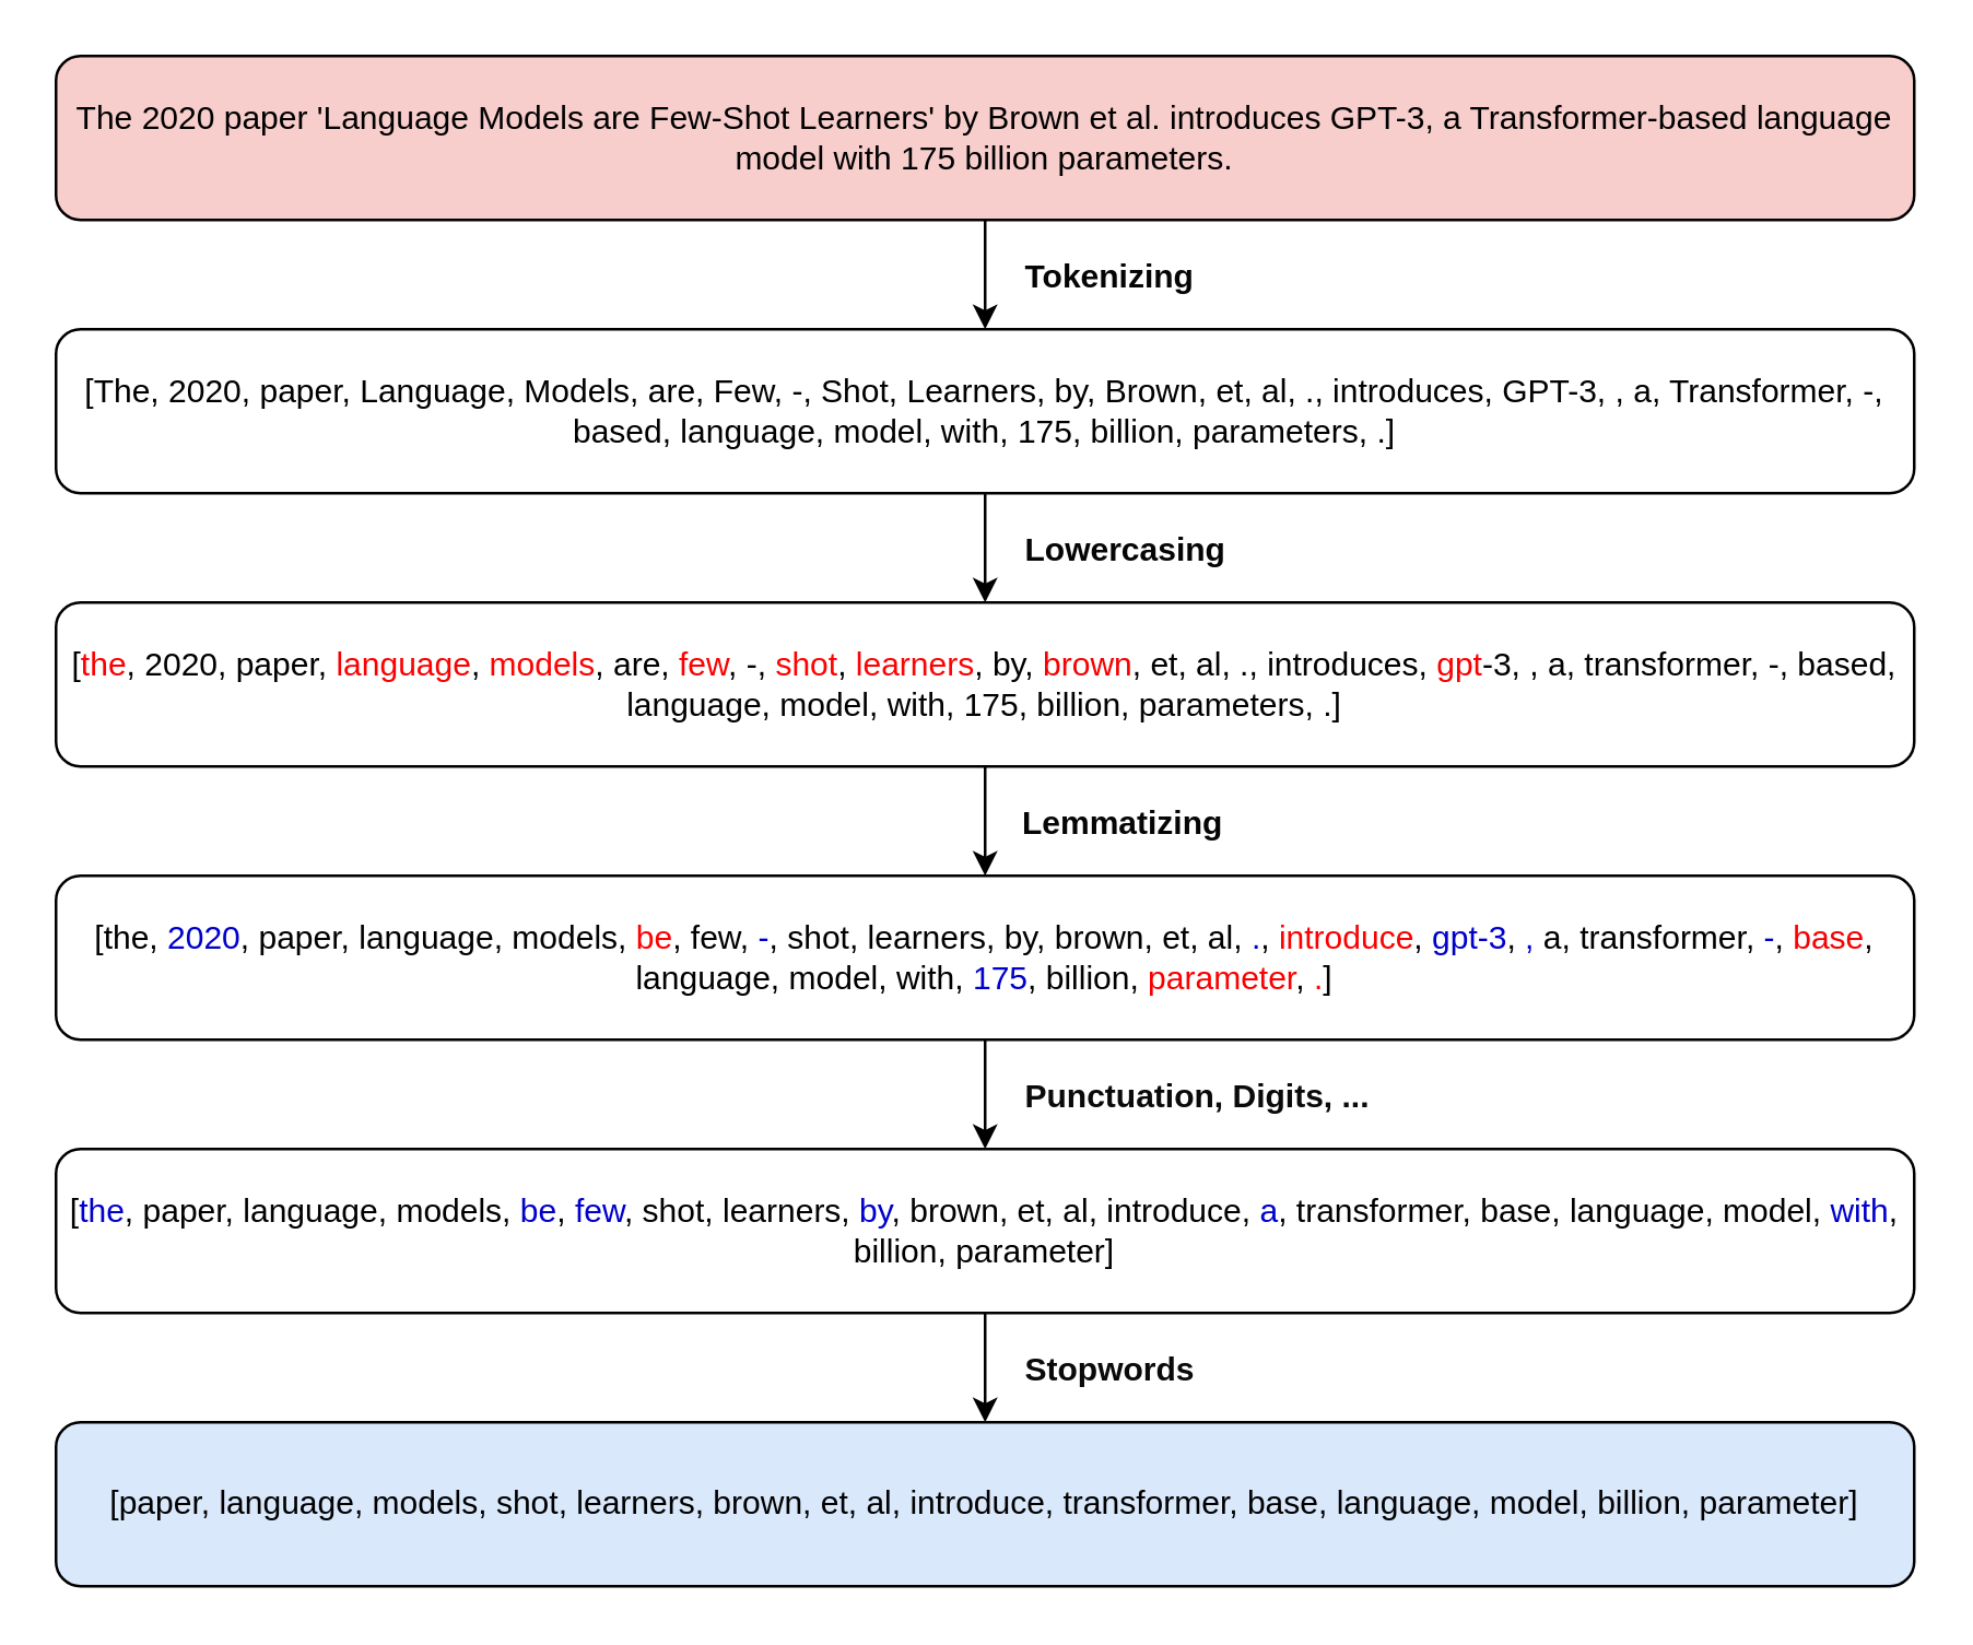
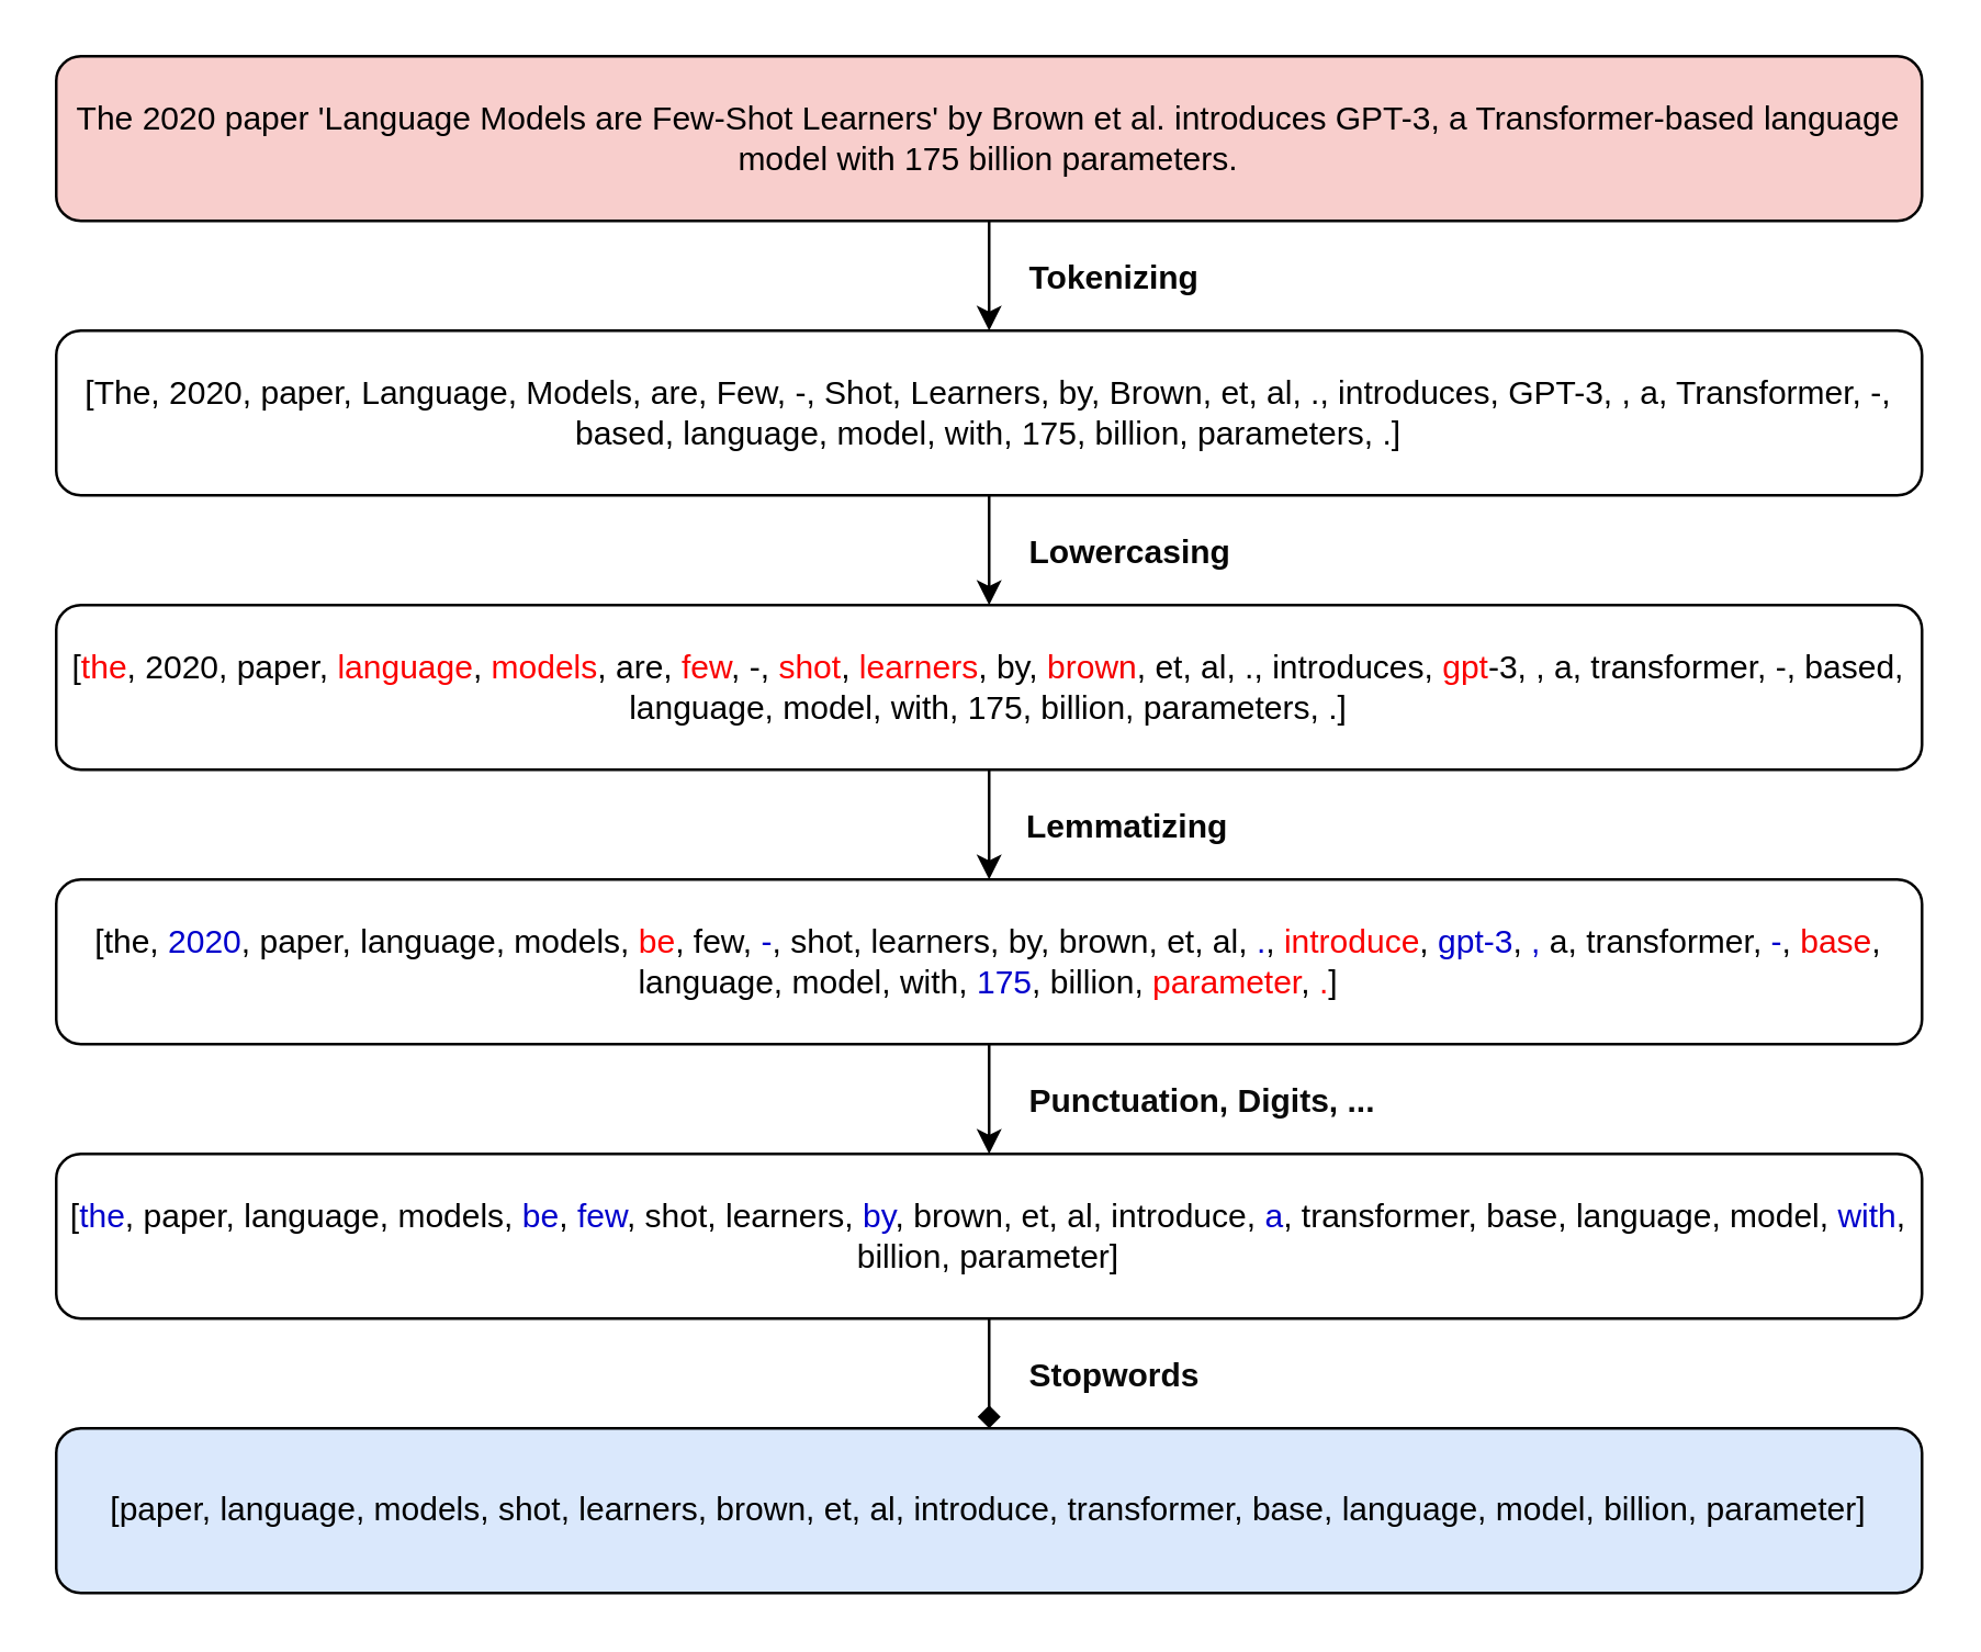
- <mxCell id="11" value="" style="edgeStyle=none;html=1;fontSize=13;fontColor=#0a0a0a;" parent="1" source="13" target="14" edge="1"><mxGeometry relative="1" as="geometry" /></mxCell>
+ <mxCell id="11" value="" style="edgeStyle=none;html=1;fontSize=13;fontColor=#0a0a0a;endArrow=diamond;" parent="1" source="13" target="14" edge="1"><mxGeometry relative="1" as="geometry" /></mxCell>
